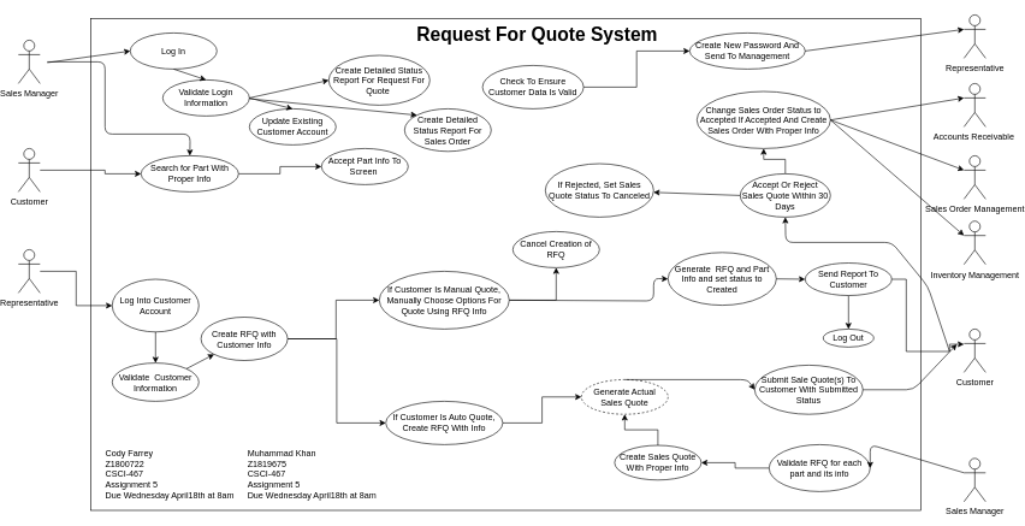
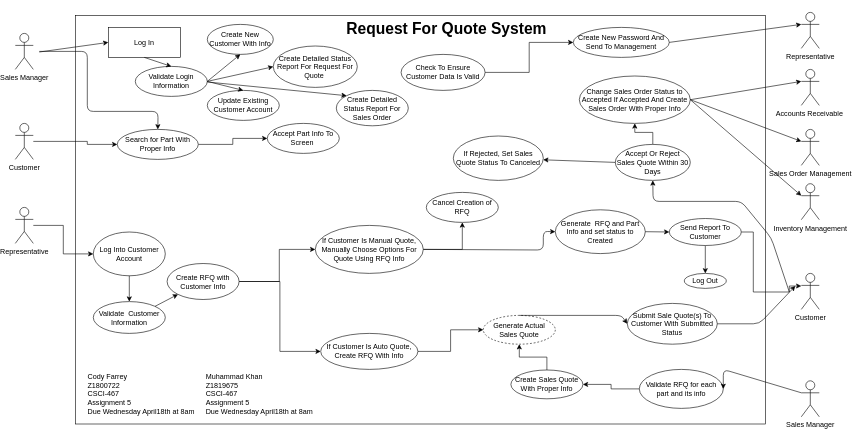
+ <mxCell id="8" value="Create New Customer With Info" style="ellipse;whiteSpace=wrap;html=1;" parent="1" vertex="1"><mxGeometry x="340" y="40" width="110" height="50" as="geometry" /></mxCell>
- <mxCell id="59" value="Log In" style="ellipse;whiteSpace=wrap;html=1;" vertex="1" parent="1"><mxGeometry x="175" y="45" width="120" height="50" as="geometry" /></mxCell>
+ <mxCell id="59" value="Log In" style="whiteSpace=wrap;html=1;rounded=0;" vertex="1" parent="1"><mxGeometry x="175" y="45" width="120" height="50" as="geometry" /></mxCell>
+ <mxCell id="65" value="" style="endArrow=classic;html=1;exitX=1;exitY=0.5;exitDx=0;exitDy=0;entryX=0.5;entryY=1;entryDx=0;entryDy=0;" edge="1" parent="1" source="61" target="8"><mxGeometry width="50" height="50" relative="1" as="geometry"><mxPoint x="400" y="-34" as="sourcePoint" /><mxPoint x="450" y="-84" as="targetPoint" /></mxGeometry></mxCell>
